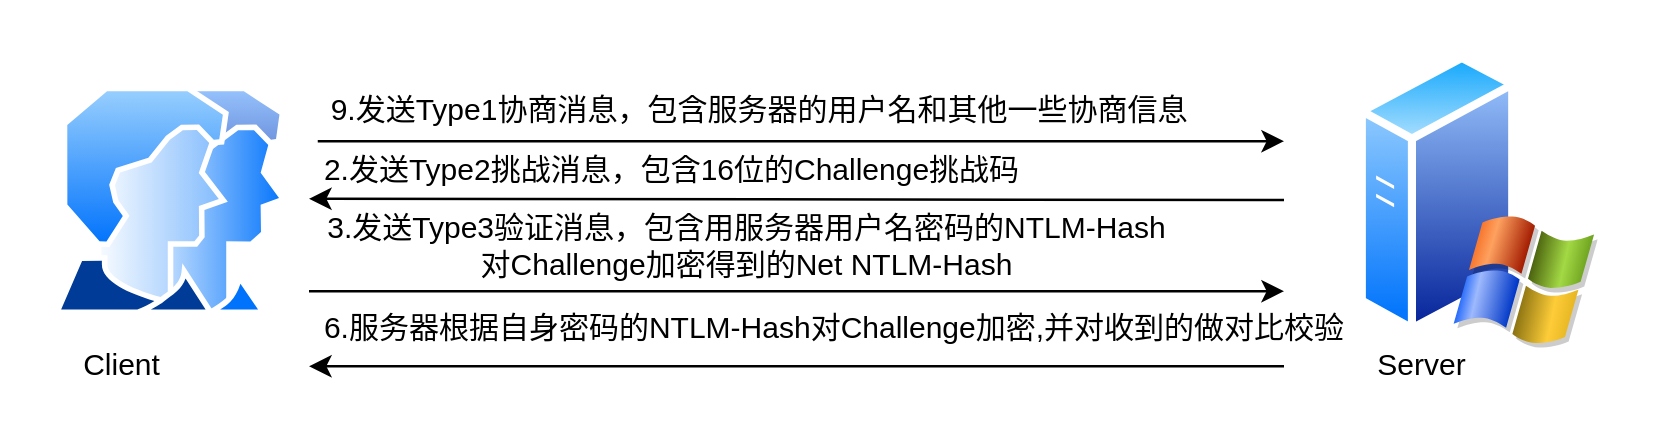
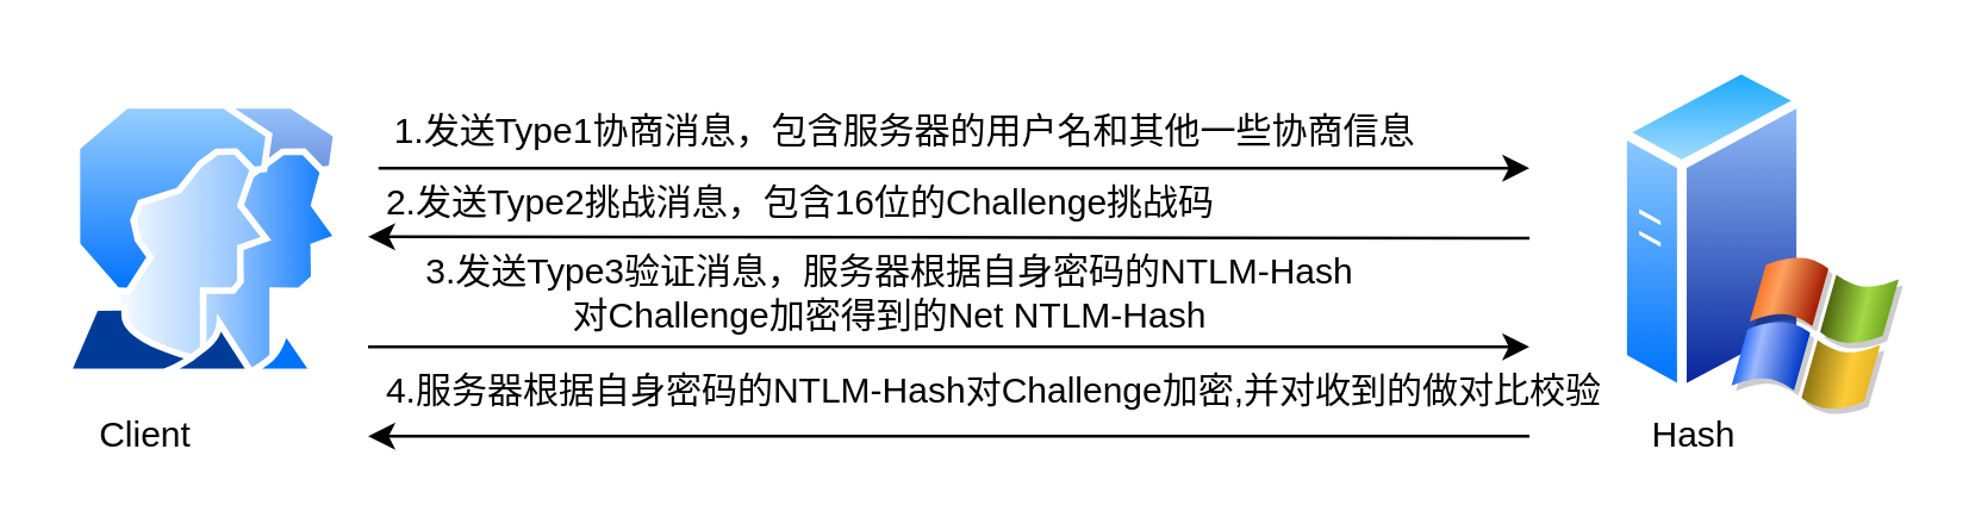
- <mxCell id="10" value="9.发送Type1协商消息，包含服务器的用户名和其他一些协商信息" style="text;html=1;align=center;verticalAlign=middle;resizable=0;points=[];autosize=1;" vertex="1" parent="1"><mxGeometry x="123" y="34" width="360" height="20" as="geometry" /></mxCell>
+ <mxCell id="10" value="1.发送Type1协商消息，包含服务器的用户名和其他一些协商信息" style="text;html=1;align=center;verticalAlign=middle;resizable=0;points=[];autosize=1;" vertex="1" parent="1"><mxGeometry x="123" y="34" width="360" height="20" as="geometry" /></mxCell>
- <mxCell id="12" value="3.发送Type3验证消息，包含用服务器用户名密码的NTLM-Hash&lt;br&gt;对Challenge加密得到的Net NTLM-Hash" style="text;html=1;align=center;verticalAlign=middle;resizable=0;points=[];autosize=1;" vertex="1" parent="1"><mxGeometry x="123" y="83" width="350" height="30" as="geometry" /></mxCell>
+ <mxCell id="12" value="3.发送Type3验证消息，服务器根据自身密码的NTLM-Hash&lt;br&gt;对Challenge加密得到的Net NTLM-Hash" style="text;html=1;align=center;verticalAlign=middle;resizable=0;points=[];autosize=1;" vertex="1" parent="1"><mxGeometry x="123" y="83" width="350" height="30" as="geometry" /></mxCell>
- <mxCell id="13" value="6.服务器根据自身密码的NTLM-Hash对Challenge加密,并对收到的做对比校验" style="text;html=1;align=center;verticalAlign=middle;resizable=0;points=[];autosize=1;" vertex="1" parent="1"><mxGeometry x="123" y="121" width="420" height="20" as="geometry" /></mxCell>
+ <mxCell id="13" value="4.服务器根据自身密码的NTLM-Hash对Challenge加密,并对收到的做对比校验" style="text;html=1;align=center;verticalAlign=middle;resizable=0;points=[];autosize=1;" vertex="1" parent="1"><mxGeometry x="123" y="121" width="420" height="20" as="geometry" /></mxCell>
- <mxCell id="5" value="Server" style="text;html=1;align=center;verticalAlign=middle;resizable=0;points=[];autosize=1;" vertex="1" parent="1"><mxGeometry x="543" y="136" width="50" height="20" as="geometry" /></mxCell>
+ <mxCell id="5" value="Hash" style="text;html=1;align=center;verticalAlign=middle;resizable=0;points=[];autosize=1;" vertex="1" parent="1"><mxGeometry x="543" y="136" width="50" height="20" as="geometry" /></mxCell>
